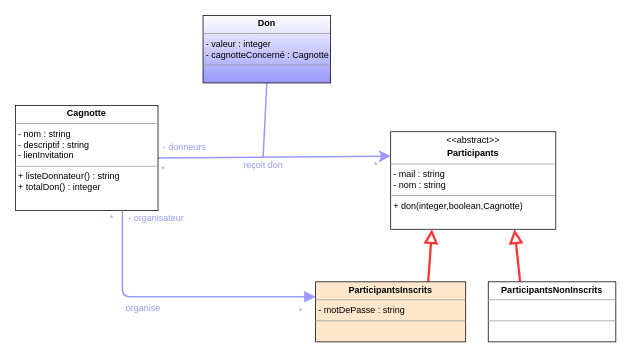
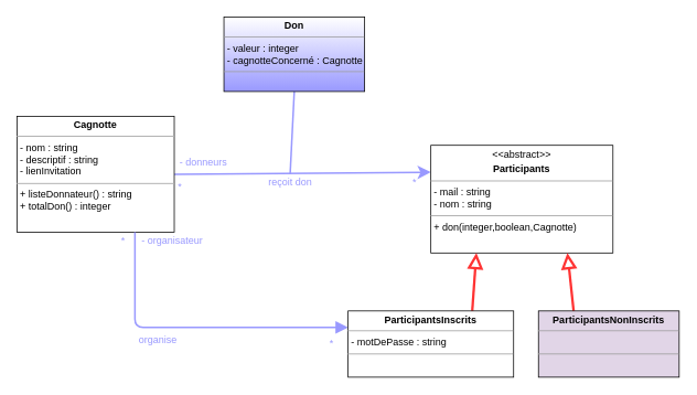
- <mxCell id="7" value="&lt;p style=&quot;margin: 0px ; margin-top: 4px ; text-align: center&quot;&gt;&lt;b&gt;ParticipantsInscrits&lt;/b&gt;&lt;/p&gt;&lt;hr size=&quot;1&quot;&gt;&lt;p style=&quot;margin: 0px ; margin-left: 4px&quot;&gt;- motDePasse : string&lt;/p&gt;&lt;hr size=&quot;1&quot;&gt;&lt;p style=&quot;margin: 0px ; margin-left: 4px&quot;&gt;&lt;br&gt;&lt;/p&gt;" style="verticalAlign=top;align=left;overflow=fill;fontSize=12;fontFamily=Helvetica;html=1;fillColor=#ffe6cc;" vertex="1" parent="1"><mxGeometry x="420" y="375" width="200" height="80" as="geometry" /></mxCell>
+ <mxCell id="7" value="&lt;p style=&quot;margin: 0px ; margin-top: 4px ; text-align: center&quot;&gt;&lt;b&gt;ParticipantsInscrits&lt;/b&gt;&lt;/p&gt;&lt;hr size=&quot;1&quot;&gt;&lt;p style=&quot;margin: 0px ; margin-left: 4px&quot;&gt;- motDePasse : string&lt;/p&gt;&lt;hr size=&quot;1&quot;&gt;&lt;p style=&quot;margin: 0px ; margin-left: 4px&quot;&gt;&lt;br&gt;&lt;/p&gt;" style="verticalAlign=top;align=left;overflow=fill;fontSize=12;fontFamily=Helvetica;html=1;" vertex="1" parent="1"><mxGeometry x="420" y="375" width="200" height="80" as="geometry" /></mxCell>
- <mxCell id="9" value="&lt;p style=&quot;margin: 0px ; margin-top: 4px ; text-align: center&quot;&gt;&lt;b&gt;ParticipantsNonInscrits&lt;/b&gt;&lt;/p&gt;&lt;hr size=&quot;1&quot;&gt;&lt;p style=&quot;margin: 0px ; margin-left: 4px&quot;&gt;&lt;br&gt;&lt;/p&gt;&lt;hr size=&quot;1&quot;&gt;&lt;p style=&quot;margin: 0px ; margin-left: 4px&quot;&gt;&lt;br&gt;&lt;/p&gt;" style="verticalAlign=top;align=left;overflow=fill;fontSize=12;fontFamily=Helvetica;html=1;" vertex="1" parent="1"><mxGeometry x="650" y="375" width="170" height="80" as="geometry" /></mxCell>
+ <mxCell id="9" value="&lt;p style=&quot;margin: 0px ; margin-top: 4px ; text-align: center&quot;&gt;&lt;b&gt;ParticipantsNonInscrits&lt;/b&gt;&lt;/p&gt;&lt;hr size=&quot;1&quot;&gt;&lt;p style=&quot;margin: 0px ; margin-left: 4px&quot;&gt;&lt;br&gt;&lt;/p&gt;&lt;hr size=&quot;1&quot;&gt;&lt;p style=&quot;margin: 0px ; margin-left: 4px&quot;&gt;&lt;br&gt;&lt;/p&gt;" style="verticalAlign=top;align=left;overflow=fill;fontSize=12;fontFamily=Helvetica;html=1;fillColor=#e1d5e7;" vertex="1" parent="1"><mxGeometry x="650" y="375" width="170" height="80" as="geometry" /></mxCell>
